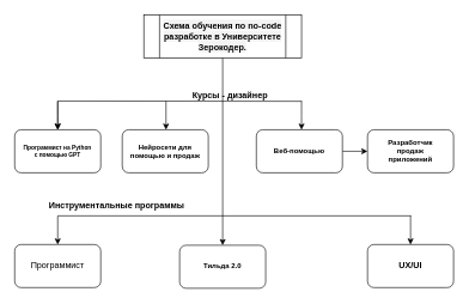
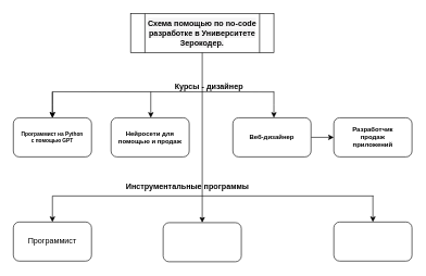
- <mxCell id="5" value="&lt;h4&gt;&lt;span style=&quot;font-family: Geometria, proxima-nova, arial, sans-serif; background-color: rgb(244, 243, 244);&quot;&gt;&lt;font style=&quot;font-size: 12px;&quot;&gt;Схема обучения по no-code разработке в Университете Зерокодер.&lt;/font&gt;&lt;/span&gt;&lt;/h4&gt;" style="text;html=1;align=center;verticalAlign=middle;whiteSpace=wrap;rounded=0;fontSize=13;" vertex="1" parent="1"><mxGeometry x="225" y="29" width="170" height="42" as="geometry" /></mxCell>
+ <mxCell id="5" value="&lt;h4&gt;&lt;span style=&quot;font-family: Geometria, proxima-nova, arial, sans-serif; background-color: rgb(244, 243, 244);&quot;&gt;&lt;font style=&quot;font-size: 12px;&quot;&gt;Схема помощью по no-code разработке в Университете Зерокодер.&lt;/font&gt;&lt;/span&gt;&lt;/h4&gt;" style="text;html=1;align=center;verticalAlign=middle;whiteSpace=wrap;rounded=0;fontSize=13;" vertex="1" parent="1"><mxGeometry x="225" y="29" width="170" height="42" as="geometry" /></mxCell>
- <mxCell id="12" value="&lt;h5&gt;Веб-помощью&lt;/h5&gt;" style="text;html=1;align=center;verticalAlign=middle;whiteSpace=wrap;rounded=0;" vertex="1" parent="1"><mxGeometry x="367" y="190" width="100" height="40" as="geometry" /></mxCell>
+ <mxCell id="12" value="&lt;h5&gt;Веб-дизайнер&lt;/h5&gt;" style="text;html=1;align=center;verticalAlign=middle;whiteSpace=wrap;rounded=0;" vertex="1" parent="1"><mxGeometry x="367" y="190" width="100" height="40" as="geometry" /></mxCell>
- <mxCell id="13" value="&lt;h4&gt;Инструментальные программы&lt;/h4&gt;" style="text;html=1;align=center;verticalAlign=middle;whiteSpace=wrap;rounded=0;" vertex="1" parent="1"><mxGeometry x="25" y="276" width="275" height="20" as="geometry" /></mxCell>
+ <mxCell id="13" value="&lt;h4&gt;Инструментальные программы&lt;/h4&gt;" style="text;html=1;align=center;verticalAlign=middle;whiteSpace=wrap;rounded=0;" vertex="1" parent="1"><mxGeometry x="150" y="276" width="275" height="20" as="geometry" /></mxCell>
- <mxCell id="22" value="&lt;h5&gt;Тильда 2.0&lt;/h5&gt;" style="text;html=1;align=center;verticalAlign=middle;whiteSpace=wrap;rounded=0;" vertex="1" parent="1"><mxGeometry x="260" y="350" width="100" height="40" as="geometry" /></mxCell>
- <mxCell id="20" value="&lt;h4&gt;UX/UI&lt;/h4&gt;" style="text;html=1;align=center;verticalAlign=middle;whiteSpace=wrap;rounded=0;" vertex="1" parent="1"><mxGeometry x="522" y="349" width="100" height="40" as="geometry" /></mxCell>
